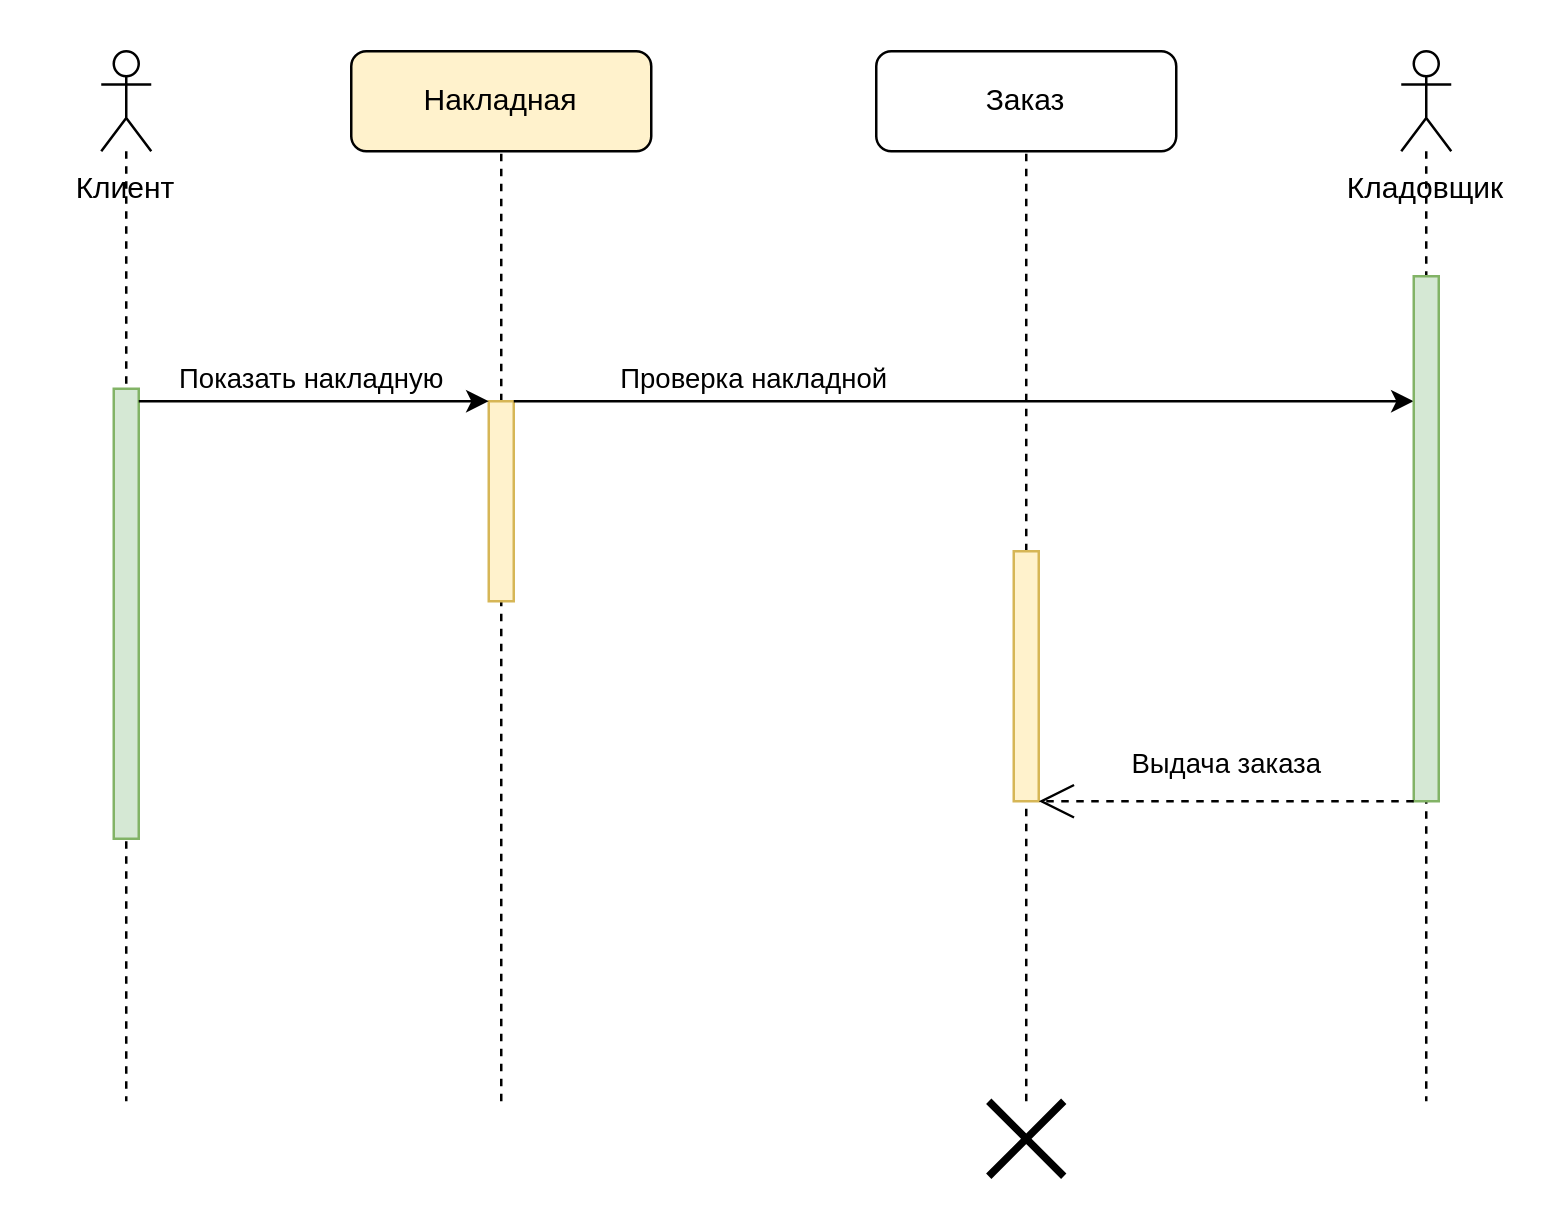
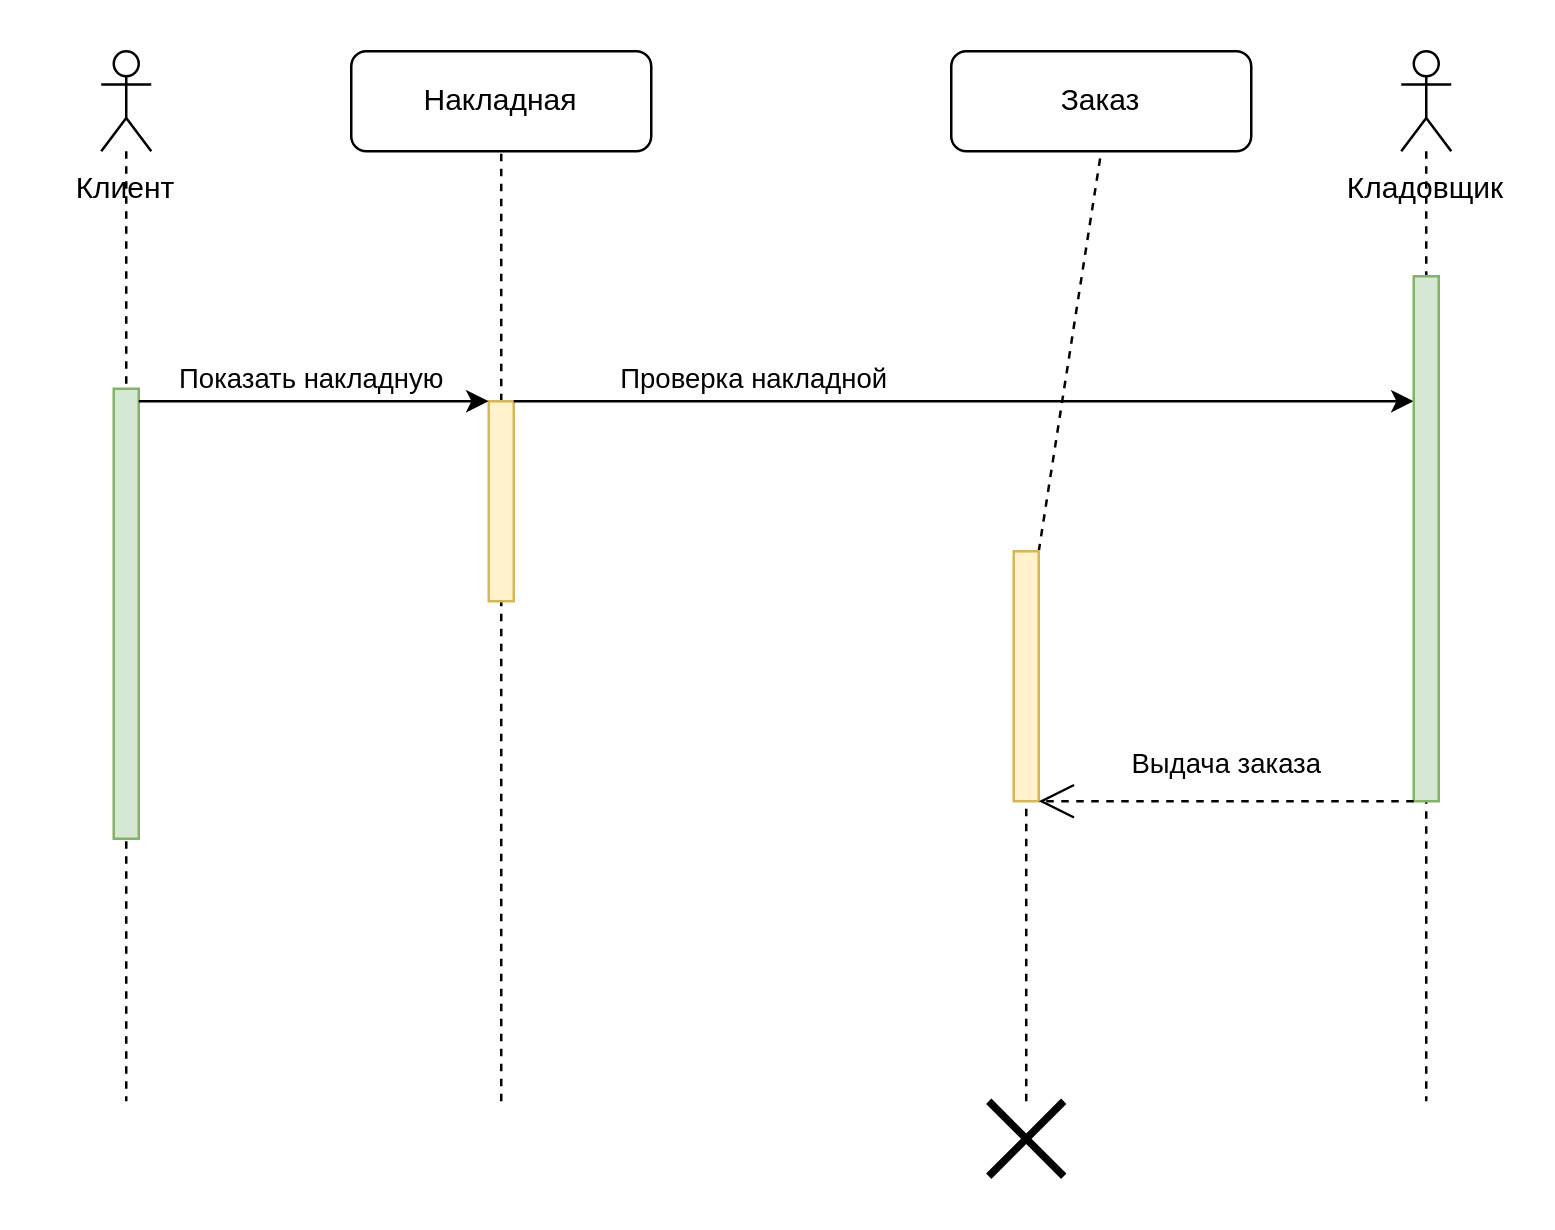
- <mxCell id="6" value="Накладная" style="rounded=1;whiteSpace=wrap;html=1;fillColor=#fff2cc;" vertex="1" parent="1"><mxGeometry x="140" y="20" width="120" height="40" as="geometry" /></mxCell>
+ <mxCell id="6" value="Накладная" style="rounded=1;whiteSpace=wrap;html=1;" vertex="1" parent="1"><mxGeometry x="140" y="20" width="120" height="40" as="geometry" /></mxCell>
- <mxCell id="17" value="Заказ" style="rounded=1;whiteSpace=wrap;html=1;" vertex="1" parent="1"><mxGeometry x="350" y="20" width="120" height="40" as="geometry" /></mxCell>
+ <mxCell id="17" value="Заказ" style="rounded=1;whiteSpace=wrap;html=1;" vertex="1" parent="1"><mxGeometry x="380" y="20" width="120" height="40" as="geometry" /></mxCell>
